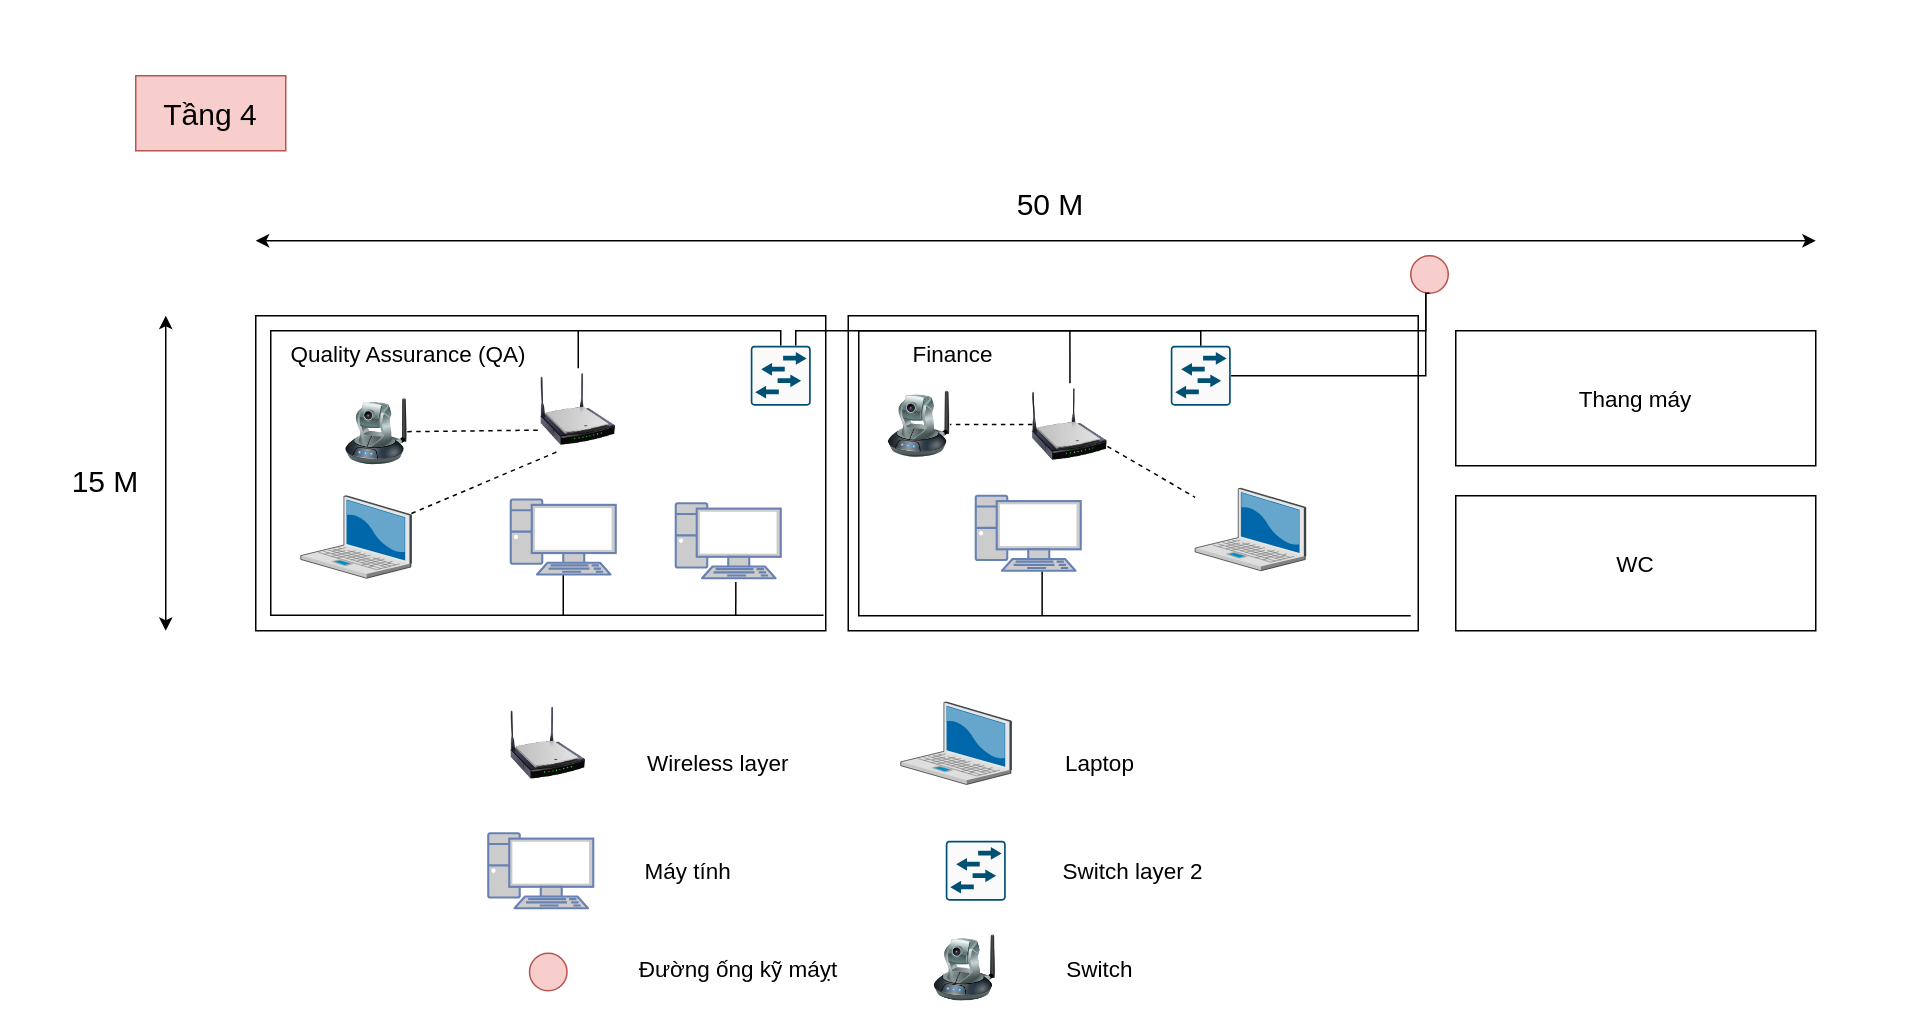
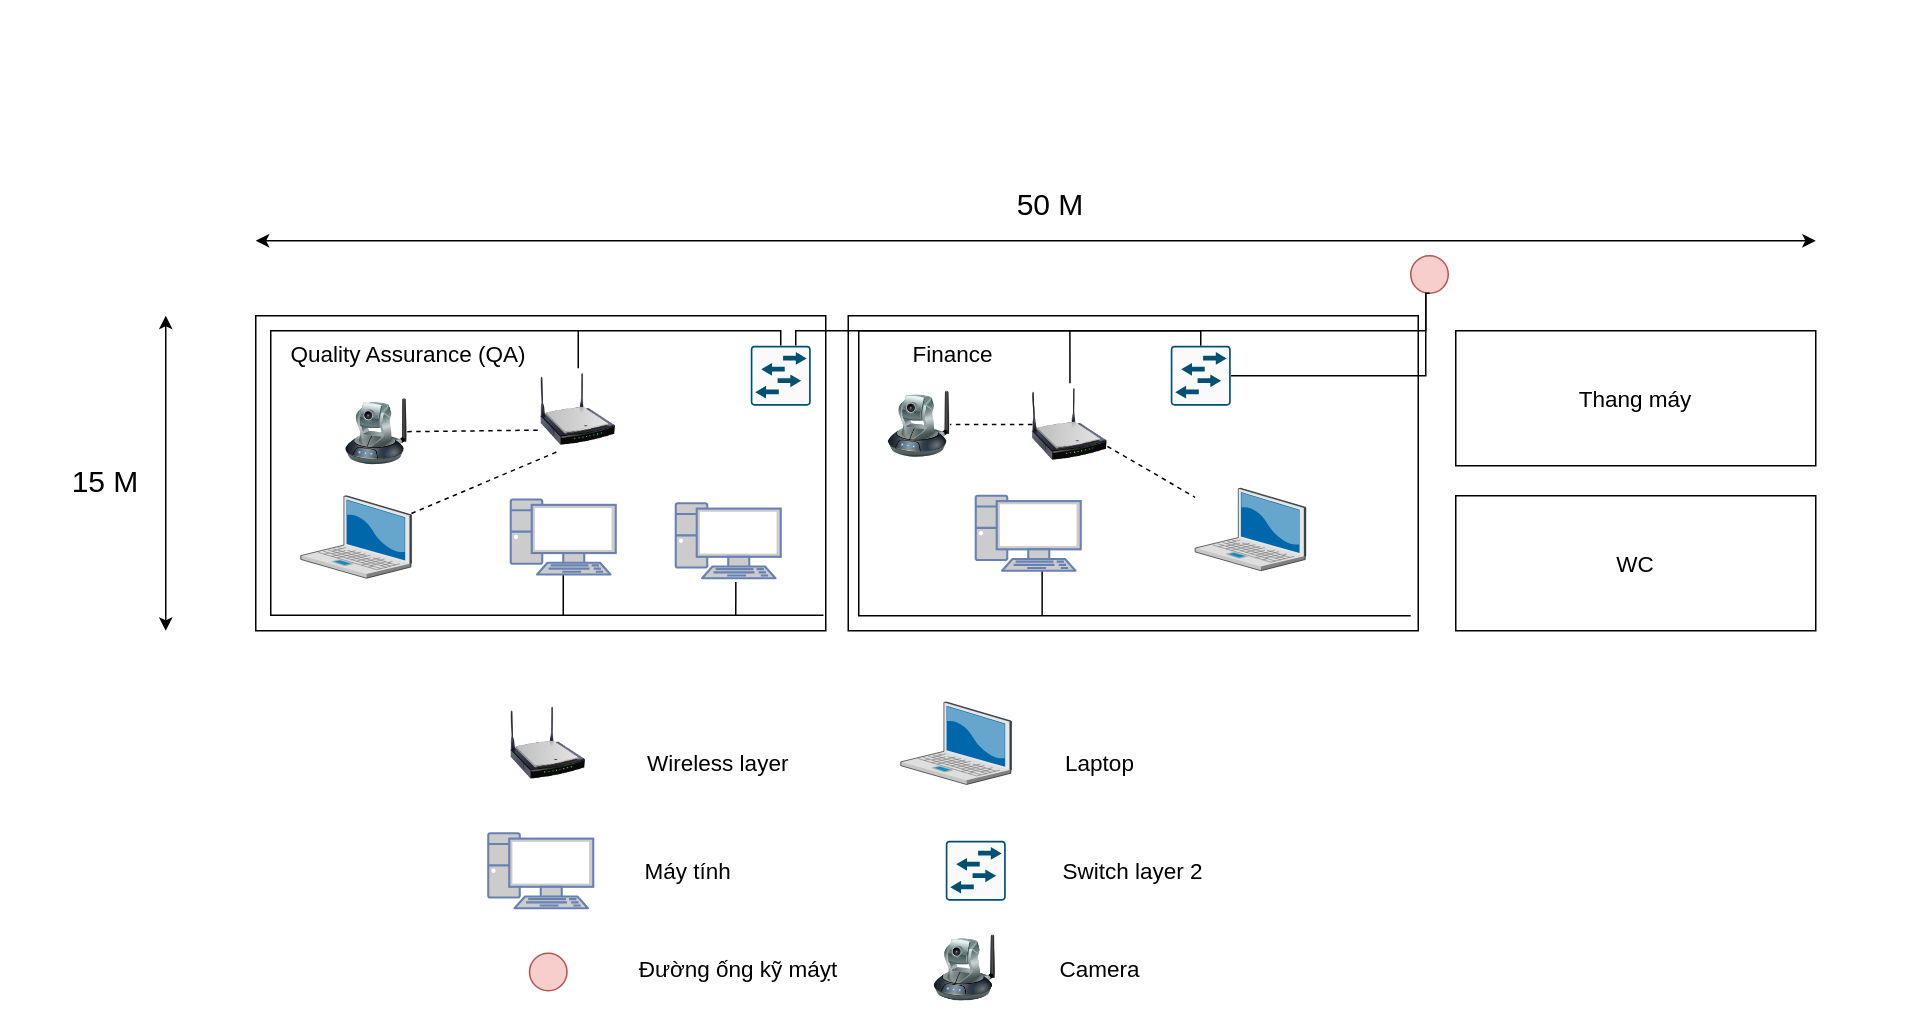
- <mxCell id="12" value="&lt;font style=&quot;font-size: 20px;&quot;&gt;Tầng 4&lt;/font&gt;" style="text;html=1;strokeColor=#b85450;fillColor=#f8cecc;align=center;verticalAlign=middle;whiteSpace=wrap;rounded=0;" parent="1" vertex="1"><mxGeometry x="90" y="50" width="100" height="50" as="geometry" /></mxCell>
- <mxCell id="47" value="&lt;span style=&quot;font-size: 15px;&quot;&gt;Switch&lt;/span&gt;" style="text;html=1;strokeColor=none;fillColor=none;align=center;verticalAlign=middle;whiteSpace=wrap;rounded=0;" parent="1" vertex="1"><mxGeometry x="687.75" y="630" width="90" height="30" as="geometry" /></mxCell>
+ <mxCell id="47" value="&lt;span style=&quot;font-size: 15px;&quot;&gt;Camera&lt;/span&gt;" style="text;html=1;strokeColor=none;fillColor=none;align=center;verticalAlign=middle;whiteSpace=wrap;rounded=0;" parent="1" vertex="1"><mxGeometry x="687.75" y="630" width="90" height="30" as="geometry" /></mxCell>
